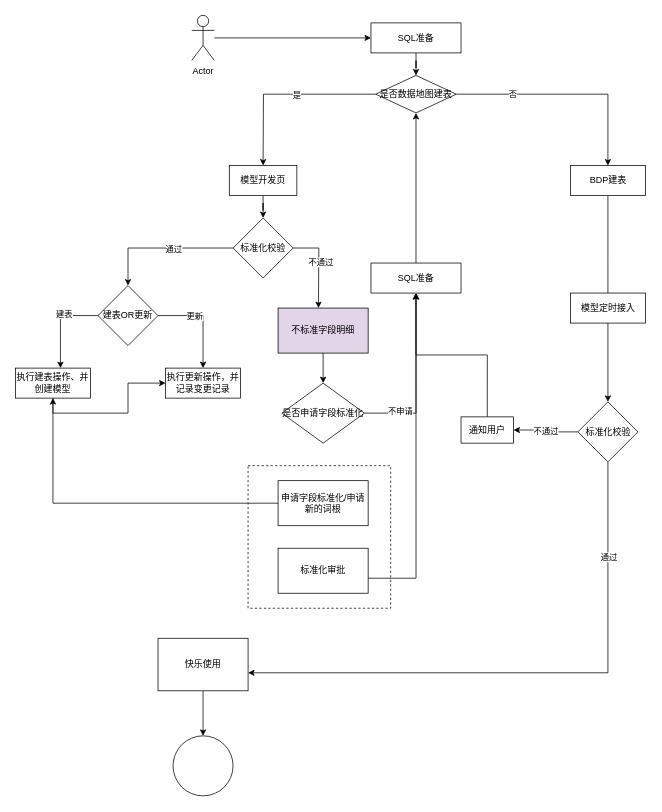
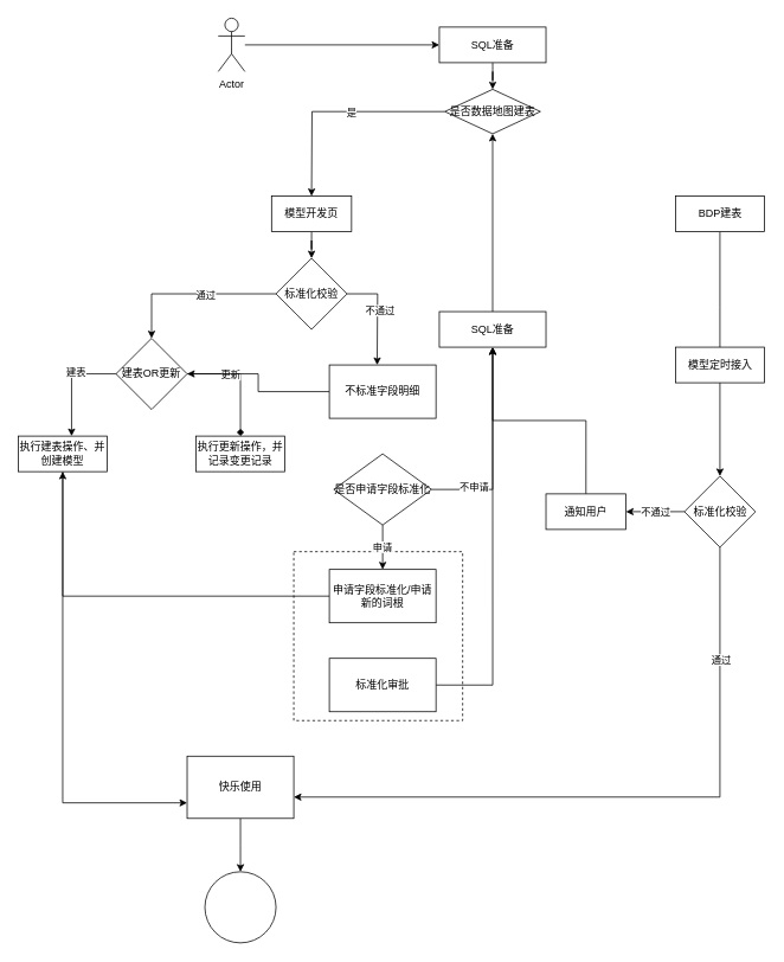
- <mxCell id="4" value="Actor" style="shape=umlActor;verticalLabelPosition=bottom;verticalAlign=top;html=1;outlineConnect=0;" parent="1" vertex="1"><mxGeometry x="255" y="20" width="30" height="60" as="geometry" /></mxCell>
+ <mxCell id="4" value="Actor" style="shape=umlActor;verticalLabelPosition=bottom;verticalAlign=top;html=1;outlineConnect=0;" parent="1" vertex="1"><mxGeometry x="245" y="20" width="30" height="60" as="geometry" /></mxCell>
- <mxCell id="7" value="" style="edgeStyle=orthogonalEdgeStyle;rounded=0;orthogonalLoop=1;jettySize=auto;html=1;" parent="1" source="9" target="40" edge="1"><mxGeometry relative="1" as="geometry" /></mxCell>
- <mxCell id="8" value="否" style="edgeLabel;html=1;align=center;verticalAlign=middle;resizable=0;points=[];" parent="7" vertex="1" connectable="0"><mxGeometry x="-0.505" y="1" relative="1" as="geometry"><mxPoint x="1" as="offset" /></mxGeometry></mxCell>
- <mxCell id="26" value="不标准字段明细" style="rounded=0;whiteSpace=wrap;html=1;fillColor=#e1d5e7;" parent="1" vertex="1"><mxGeometry x="370" y="410" width="120" height="60" as="geometry" /></mxCell>
+ <mxCell id="26" value="不标准字段明细" style="rounded=0;whiteSpace=wrap;html=1;" parent="1" vertex="1"><mxGeometry x="370" y="410" width="120" height="60" as="geometry" /></mxCell>
- <mxCell id="19" value="" style="edgeStyle=orthogonalEdgeStyle;rounded=0;orthogonalLoop=1;jettySize=auto;html=1;" parent="1" source="21" target="24" edge="1"><mxGeometry relative="1" as="geometry" /></mxCell>
+ <mxCell id="19" value="" style="edgeStyle=orthogonalEdgeStyle;rounded=0;orthogonalLoop=1;jettySize=auto;html=1;endArrow=diamond;" parent="1" source="21" target="24" edge="1"><mxGeometry relative="1" as="geometry" /></mxCell>
- <mxCell id="25" value="" style="edgeStyle=orthogonalEdgeStyle;rounded=0;orthogonalLoop=1;jettySize=auto;html=1;" parent="1" source="26" target="30" edge="1"><mxGeometry relative="1" as="geometry" /></mxCell>
+ <mxCell id="25" value="" style="edgeStyle=orthogonalEdgeStyle;rounded=0;orthogonalLoop=1;jettySize=auto;html=1;" parent="1" source="26" target="21" edge="1"><mxGeometry relative="1" as="geometry" /></mxCell>
- <mxCell id="22" style="edgeStyle=orthogonalEdgeStyle;rounded=0;orthogonalLoop=1;jettySize=auto;html=1;exitX=0.5;exitY=1;exitDx=0;exitDy=0;" parent="1" source="23" target="24" edge="1"><mxGeometry relative="1" as="geometry" /></mxCell>
+ <mxCell id="22" style="edgeStyle=orthogonalEdgeStyle;rounded=0;orthogonalLoop=1;jettySize=auto;html=1;entryX=0;entryY=0.75;entryDx=0;entryDy=0;exitX=0.5;exitY=1;exitDx=0;exitDy=0;" parent="1" source="23" target="32" edge="1"><mxGeometry relative="1" as="geometry" /></mxCell>
- <mxCell id="50" value="通知用户" style="whiteSpace=wrap;html=1;" parent="1" vertex="1"><mxGeometry x="613.75" y="555" width="70" height="35" as="geometry" /></mxCell>
+ <mxCell id="50" value="通知用户" style="whiteSpace=wrap;html=1;" parent="1" vertex="1"><mxGeometry x="613.75" y="555" width="90" height="40" as="geometry" /></mxCell>
+ <mxCell id="29" value="申请" style="edgeStyle=orthogonalEdgeStyle;rounded=0;orthogonalLoop=1;jettySize=auto;html=1;exitX=0.5;exitY=1;exitDx=0;exitDy=0;entryX=0.5;entryY=0;entryDx=0;entryDy=0;" parent="1" source="30" target="36" edge="1"><mxGeometry relative="1" as="geometry" /></mxCell>
- <mxCell id="38" value="标准化审批" style="rounded=0;whiteSpace=wrap;html=1;" parent="1" vertex="1"><mxGeometry x="370" y="730" width="120" height="60" as="geometry" /></mxCell>
+ <mxCell id="38" value="标准化审批" style="rounded=0;whiteSpace=wrap;html=1;" parent="1" vertex="1"><mxGeometry x="370" y="740" width="120" height="60" as="geometry" /></mxCell>
